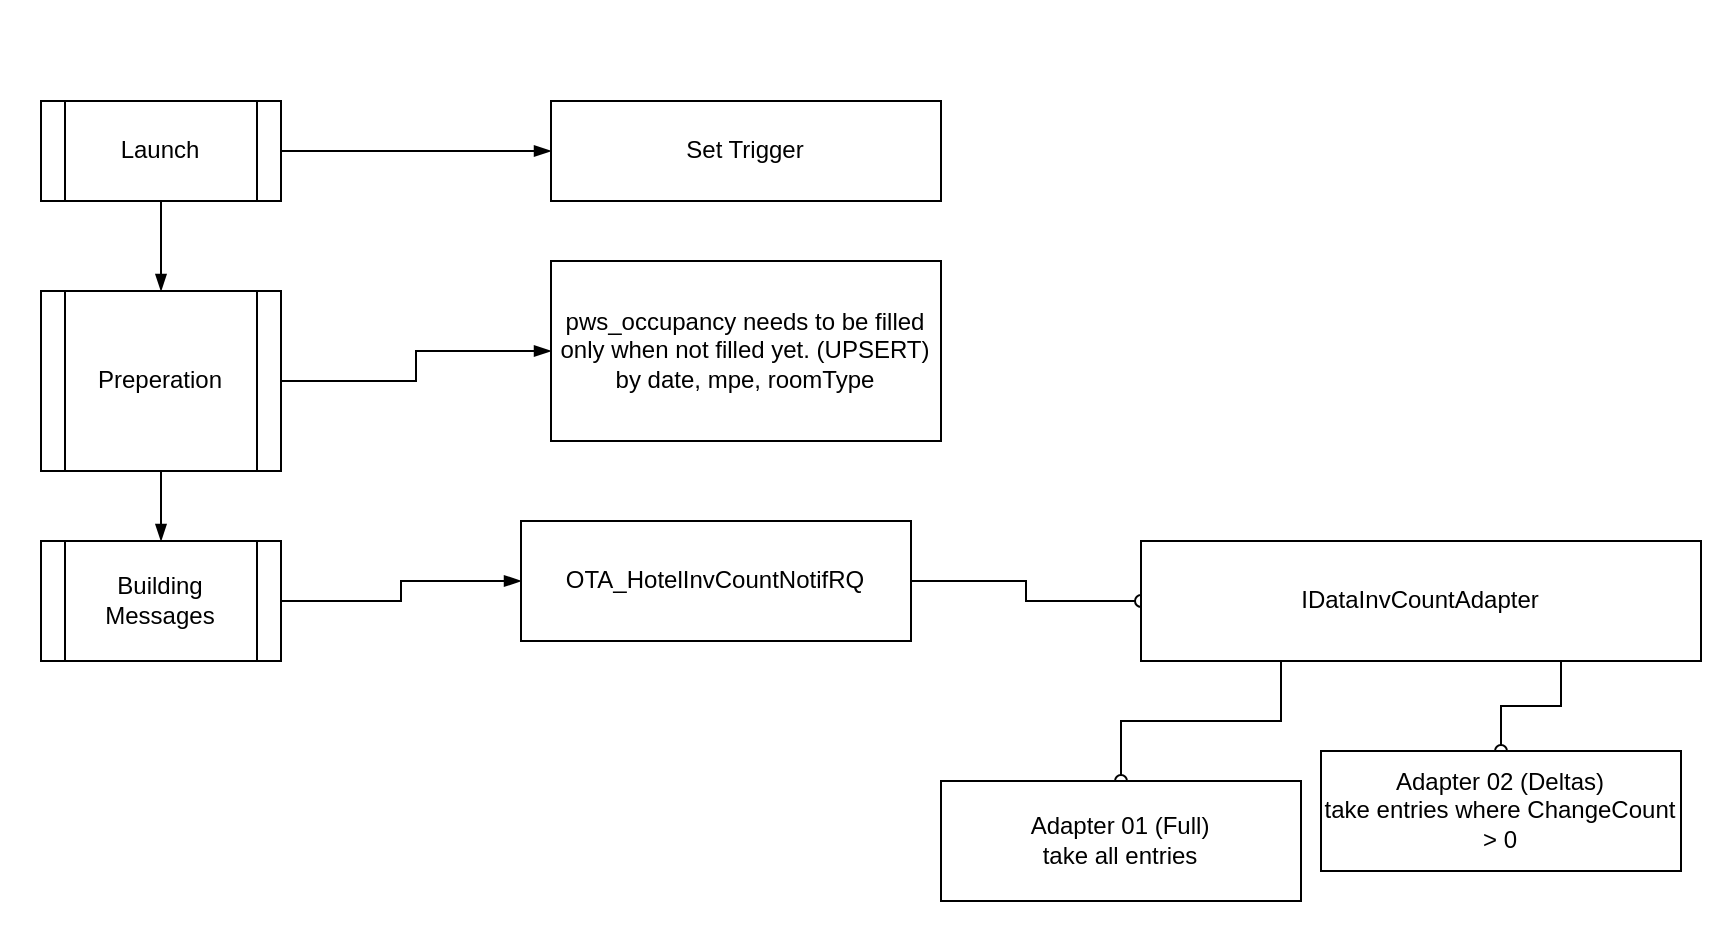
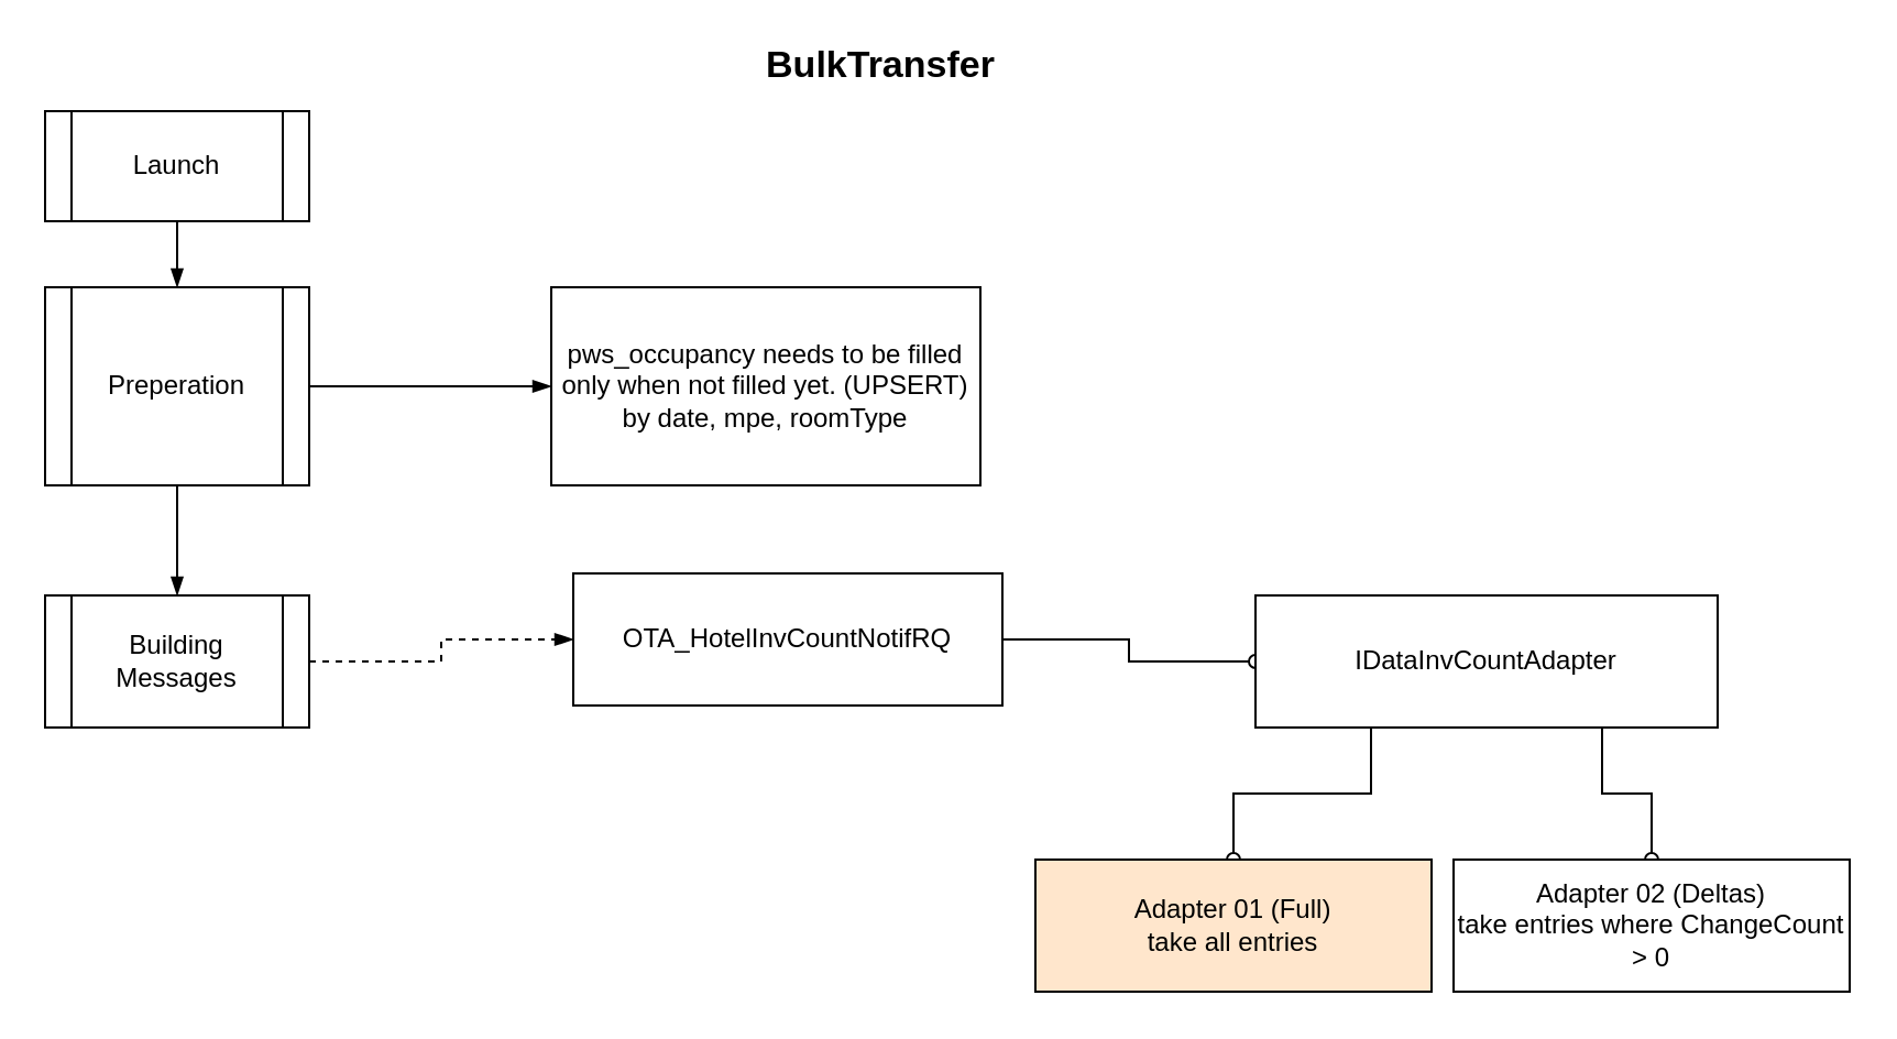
+ <mxCell id="12" value="BulkTransfer" style="text;html=1;strokeColor=none;fillColor=none;align=center;verticalAlign=middle;whiteSpace=wrap;rounded=0;fontSize=17;fontStyle=1" vertex="1" parent="1"><mxGeometry x="20" y="20" width="760" height="20" as="geometry" /></mxCell>
- <mxCell id="17" style="edgeStyle=orthogonalEdgeStyle;rounded=0;orthogonalLoop=1;jettySize=auto;html=1;exitX=1;exitY=0.5;exitDx=0;exitDy=0;entryX=0;entryY=0.5;entryDx=0;entryDy=0;endArrow=blockThin;endFill=1;fontSize=12;" edge="1" parent="1" source="18" target="19"><mxGeometry relative="1" as="geometry" /></mxCell>
- <mxCell id="19" value="&lt;font style=&quot;font-size: 12px;&quot;&gt;Set Trigger&lt;/font&gt;" style="rounded=0;whiteSpace=wrap;html=1;fontSize=12;" vertex="1" parent="1"><mxGeometry x="275" y="50" width="195" height="50" as="geometry" /></mxCell>
- <mxCell id="4" value="pws_occupancy needs to be filled&lt;br&gt;only when not filled yet. (UPSERT)&lt;br&gt;by date, mpe, roomType&lt;br&gt;" style="rounded=0;whiteSpace=wrap;html=1;" vertex="1" parent="1"><mxGeometry x="275" y="130" width="195" height="90" as="geometry" /></mxCell>
+ <mxCell id="4" value="pws_occupancy needs to be filled&lt;br&gt;only when not filled yet. (UPSERT)&lt;br&gt;by date, mpe, roomType&lt;br&gt;" style="rounded=0;whiteSpace=wrap;html=1;" vertex="1" parent="1"><mxGeometry x="250" y="130" width="195" height="90" as="geometry" /></mxCell>
- <mxCell id="15" value="Preperation" style="shape=process;whiteSpace=wrap;html=1;backgroundOutline=1;" vertex="1" parent="1"><mxGeometry x="20" y="145" width="120" height="90" as="geometry" /></mxCell>
+ <mxCell id="15" value="Preperation" style="shape=process;whiteSpace=wrap;html=1;backgroundOutline=1;" vertex="1" parent="1"><mxGeometry x="20" y="130" width="120" height="90" as="geometry" /></mxCell>
- <mxCell id="2" style="edgeStyle=orthogonalEdgeStyle;rounded=0;orthogonalLoop=1;jettySize=auto;html=1;exitX=1;exitY=0.5;exitDx=0;exitDy=0;entryX=0;entryY=0.5;entryDx=0;entryDy=0;endArrow=blockThin;endFill=1;fontSize=17;" edge="1" parent="1" source="3" target="6"><mxGeometry relative="1" as="geometry" /></mxCell>
+ <mxCell id="2" style="edgeStyle=orthogonalEdgeStyle;rounded=0;orthogonalLoop=1;jettySize=auto;html=1;exitX=1;exitY=0.5;exitDx=0;exitDy=0;entryX=0;entryY=0.5;entryDx=0;entryDy=0;endArrow=blockThin;endFill=1;fontSize=17;dashed=1;" edge="1" parent="1" source="3" target="6"><mxGeometry relative="1" as="geometry" /></mxCell>
- <mxCell id="9" value="IDataInvCountAdapter" style="rounded=0;whiteSpace=wrap;html=1;" vertex="1" parent="1"><mxGeometry x="570" y="270" width="280" height="60" as="geometry" /></mxCell>
+ <mxCell id="9" value="IDataInvCountAdapter" style="rounded=0;whiteSpace=wrap;html=1;" vertex="1" parent="1"><mxGeometry x="570" y="270" width="210" height="60" as="geometry" /></mxCell>
- <mxCell id="11" value="Adapter 02 (Deltas)&lt;br&gt;take entries where ChangeCount &amp;gt; 0&lt;br&gt;" style="rounded=0;whiteSpace=wrap;html=1;" vertex="1" parent="1"><mxGeometry x="660" y="375" width="180" height="60" as="geometry" /></mxCell>
+ <mxCell id="11" value="Adapter 02 (Deltas)&lt;br&gt;take entries where ChangeCount &amp;gt; 0&lt;br&gt;" style="rounded=0;whiteSpace=wrap;html=1;" vertex="1" parent="1"><mxGeometry x="660" y="390" width="180" height="60" as="geometry" /></mxCell>
- <mxCell id="10" value="Adapter 01 (Full)&lt;br&gt;take all entries&lt;br&gt;" style="rounded=0;whiteSpace=wrap;html=1;" vertex="1" parent="1"><mxGeometry x="470" y="390" width="180" height="60" as="geometry" /></mxCell>
+ <mxCell id="10" value="Adapter 01 (Full)&lt;br&gt;take all entries&lt;br&gt;" style="rounded=0;whiteSpace=wrap;html=1;fillColor=#ffe6cc;" vertex="1" parent="1"><mxGeometry x="470" y="390" width="180" height="60" as="geometry" /></mxCell>
